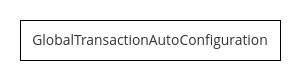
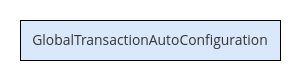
- <mxCell id="2" value="&lt;div&gt;&lt;span style=&quot;font-size: 10.411pt ; font-family: &amp;#34;open sans&amp;#34; ; color: rgb(51 , 51 , 51)&quot;&gt;GlobalTransactionAutoConfiguration&lt;/span&gt;&lt;/div&gt;" style="rounded=0;whiteSpace=wrap;html=1;" vertex="1" parent="1"><mxGeometry x="20" y="20" width="260" height="40" as="geometry" /></mxCell>
+ <mxCell id="2" value="&lt;div&gt;&lt;span style=&quot;font-size: 10.411pt ; font-family: &amp;#34;open sans&amp;#34; ; color: rgb(51 , 51 , 51)&quot;&gt;GlobalTransactionAutoConfiguration&lt;/span&gt;&lt;/div&gt;" style="rounded=0;whiteSpace=wrap;html=1;fillColor=#dae8fc;" vertex="1" parent="1"><mxGeometry x="20" y="20" width="260" height="40" as="geometry" /></mxCell>
